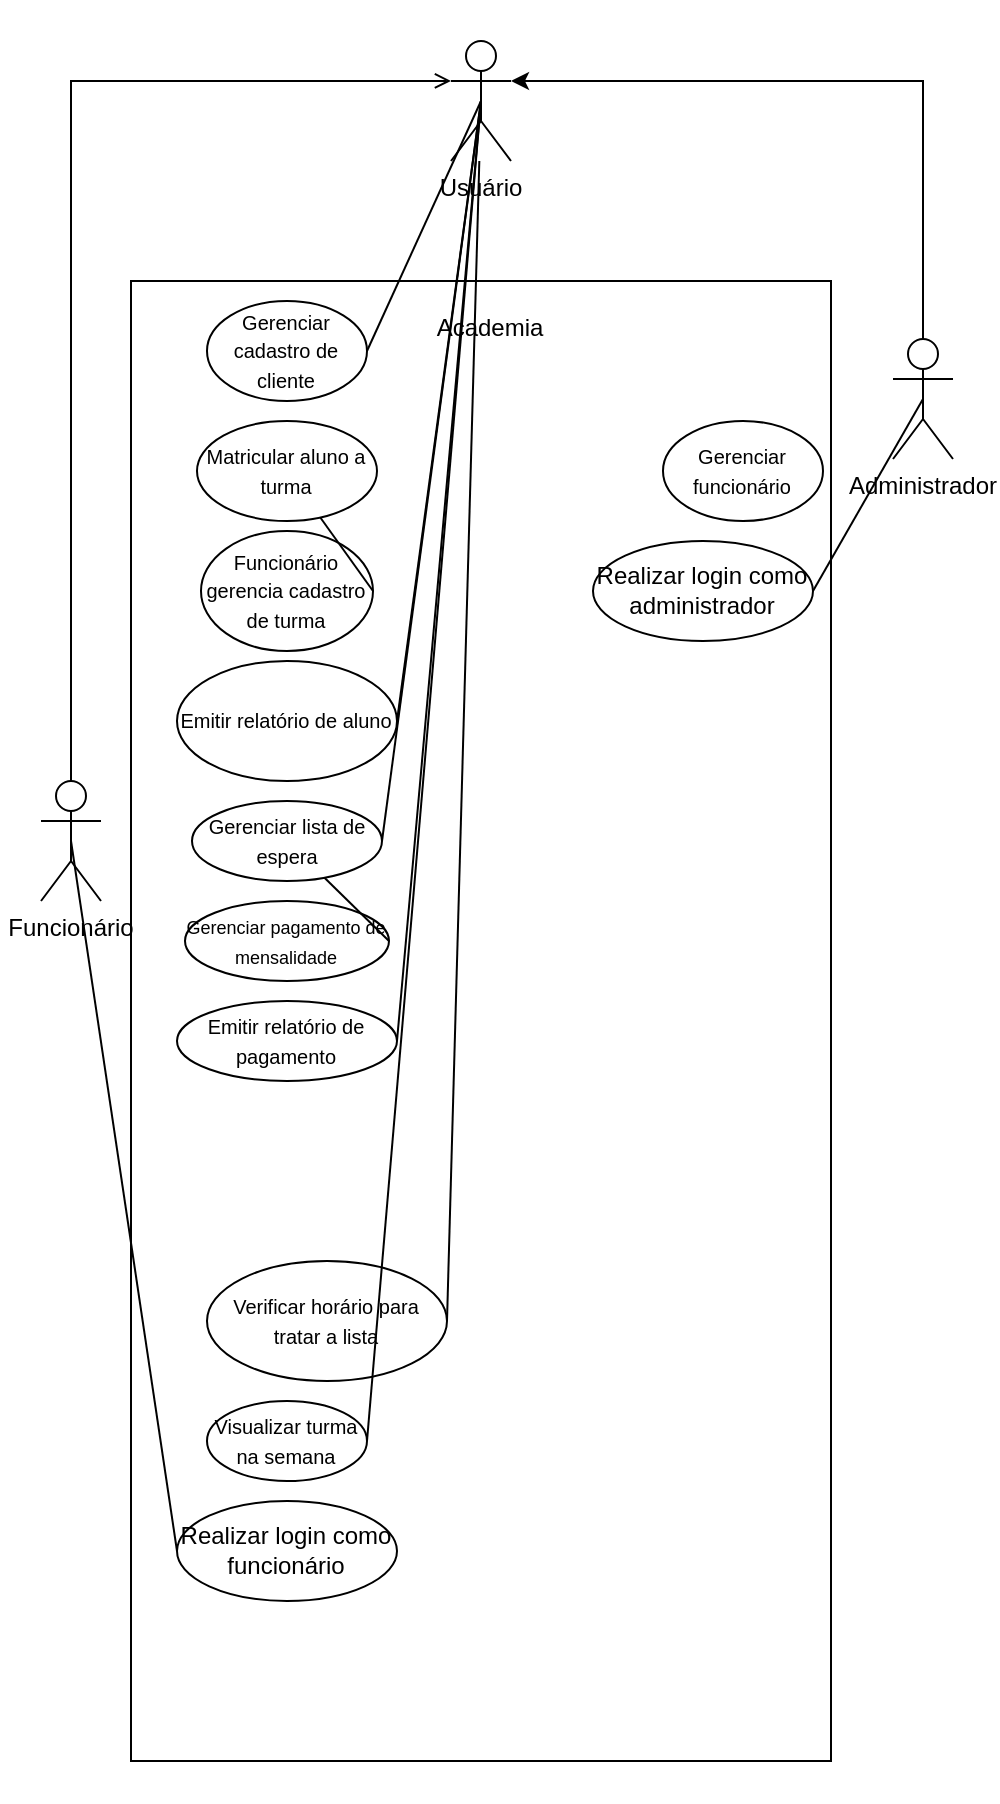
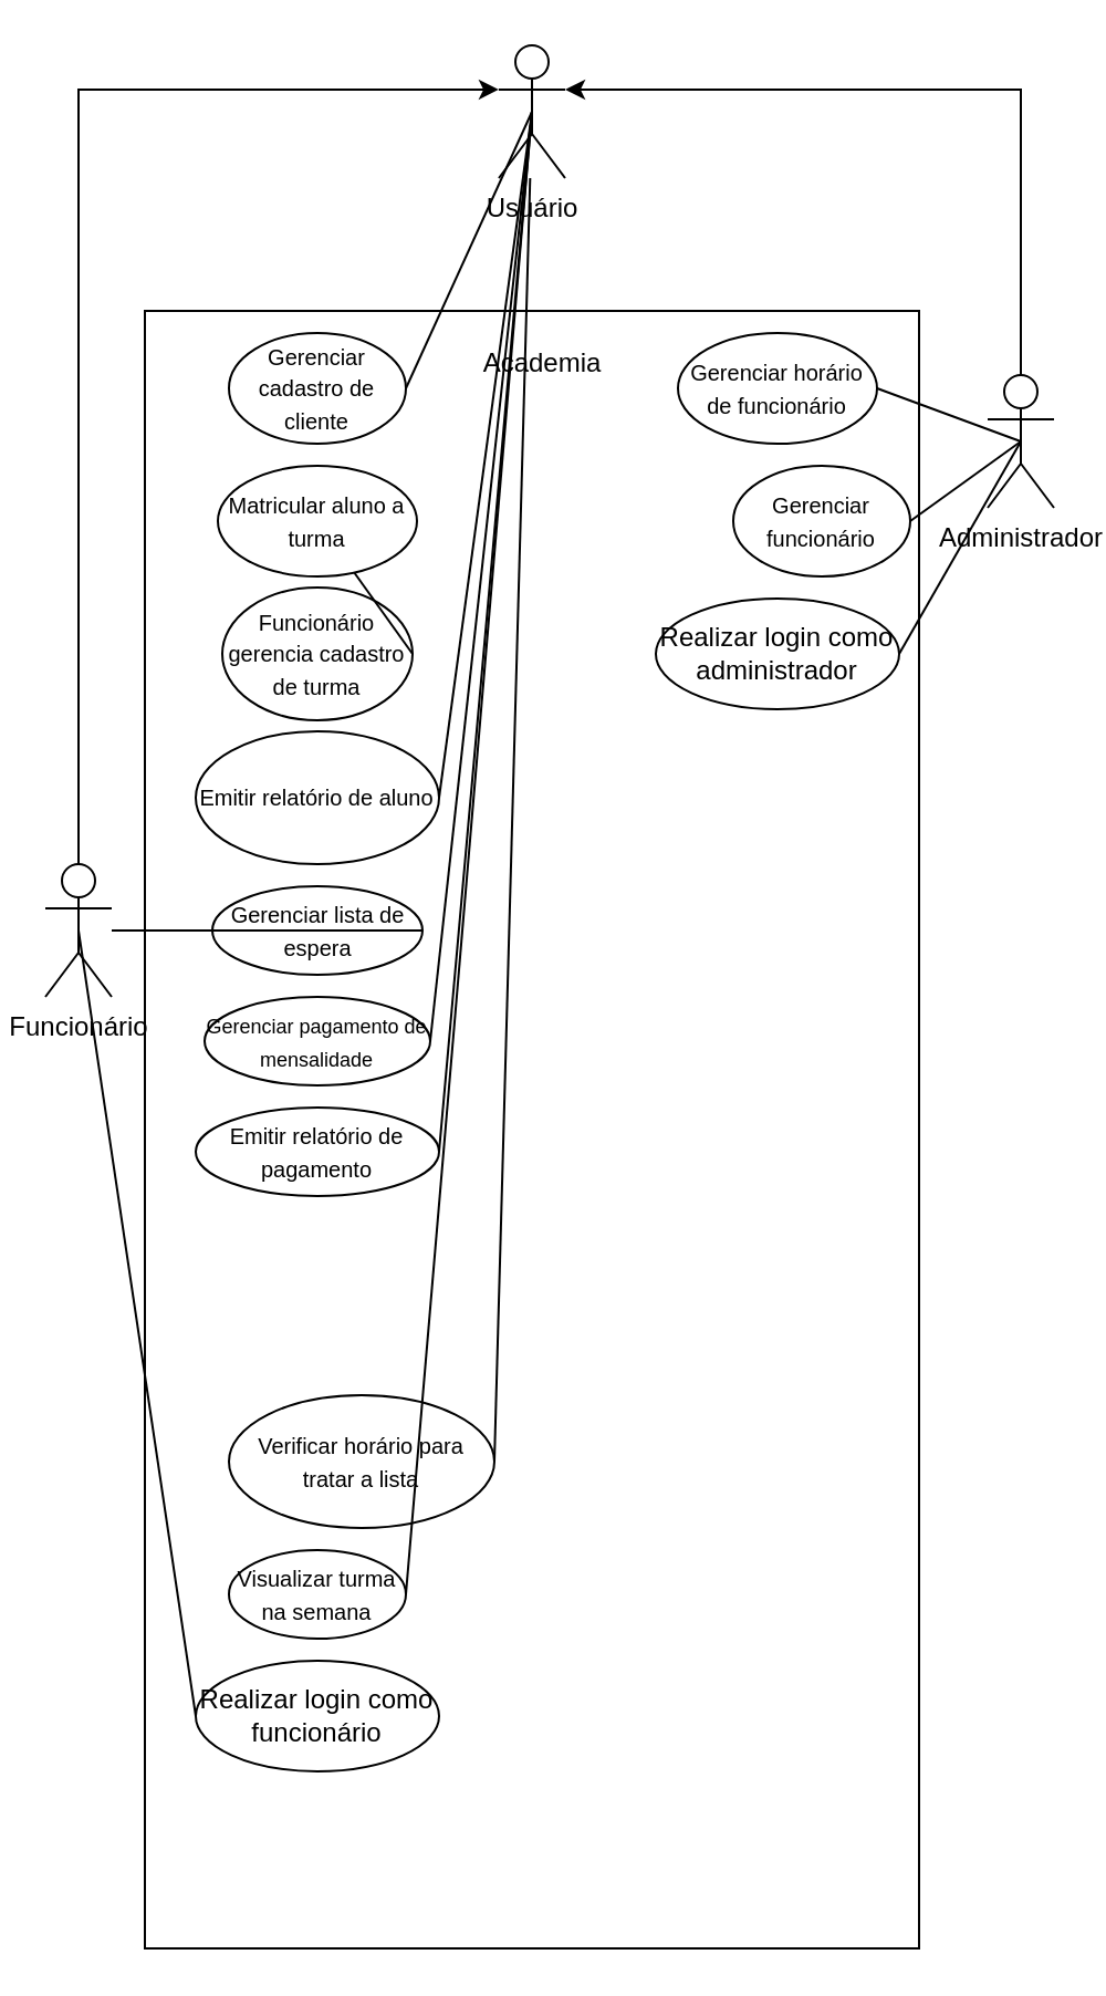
- <mxCell id="22" style="edgeStyle=orthogonalEdgeStyle;rounded=0;orthogonalLoop=1;jettySize=auto;html=1;entryX=0;entryY=0.333;entryDx=0;entryDy=0;entryPerimeter=0;endArrow=open;" edge="1" parent="1" source="5" target="21"><mxGeometry relative="1" as="geometry"><Array as="points"><mxPoint x="35" y="40" /></Array></mxGeometry></mxCell>
+ <mxCell id="22" style="edgeStyle=orthogonalEdgeStyle;rounded=0;orthogonalLoop=1;jettySize=auto;html=1;entryX=0;entryY=0.333;entryDx=0;entryDy=0;entryPerimeter=0;" edge="1" parent="1" source="5" target="21"><mxGeometry relative="1" as="geometry"><Array as="points"><mxPoint x="35" y="40" /></Array></mxGeometry></mxCell>
+ <mxCell id="8" value="&lt;font size=&quot;1&quot;&gt;Gerenciar horário de funcionário&lt;/font&gt;" style="ellipse;whiteSpace=wrap;html=1;" parent="1" vertex="1"><mxGeometry x="306" y="150" width="90" height="50" as="geometry" /></mxCell>
+ <mxCell id="11" value="" style="endArrow=none;html=1;rounded=0;entryX=0.5;entryY=0.5;entryDx=0;entryDy=0;entryPerimeter=0;exitX=1;exitY=0.5;exitDx=0;exitDy=0;" parent="1" source="8" target="4" edge="1"><mxGeometry width="50" height="50" relative="1" as="geometry"><mxPoint x="426" y="250" as="sourcePoint" /><mxPoint x="476" y="200" as="targetPoint" /></mxGeometry></mxCell>
+ <mxCell id="27" value="" style="endArrow=none;html=1;rounded=0;exitX=1;exitY=0.5;exitDx=0;exitDy=0;entryX=0.5;entryY=0.5;entryDx=0;entryDy=0;entryPerimeter=0;" edge="1" parent="1" source="26" target="4"><mxGeometry width="50" height="50" relative="1" as="geometry"><mxPoint x="296" y="340" as="sourcePoint" /><mxPoint x="346" y="290" as="targetPoint" /></mxGeometry></mxCell>
- <mxCell id="15" value="" style="endArrow=none;html=1;rounded=0;entryX=0.5;entryY=0.5;entryDx=0;entryDy=0;entryPerimeter=0;exitX=1;exitY=0.5;exitDx=0;exitDy=0;" parent="1" source="12" target="21" edge="1"><mxGeometry width="50" height="50" relative="1" as="geometry"><mxPoint x="516" y="450" as="sourcePoint" /><mxPoint x="566" y="400" as="targetPoint" /></mxGeometry></mxCell>
+ <mxCell id="15" value="" style="endArrow=none;html=1;rounded=0;exitX=1;exitY=0.5;exitDx=0;exitDy=0;" parent="1" source="12" target="5" edge="1"><mxGeometry width="50" height="50" relative="1" as="geometry"><mxPoint x="516" y="450" as="sourcePoint" /><mxPoint x="566" y="400" as="targetPoint" /></mxGeometry></mxCell>
- <mxCell id="16" value="" style="endArrow=none;html=1;rounded=0;exitX=1;exitY=0.5;exitDx=0;exitDy=0;" parent="1" source="13" target="12" edge="1"><mxGeometry width="50" height="50" relative="1" as="geometry"><mxPoint x="506" y="490" as="sourcePoint" /><mxPoint x="556" y="440" as="targetPoint" /></mxGeometry></mxCell>
+ <mxCell id="16" value="" style="endArrow=none;html=1;rounded=0;entryX=0.5;entryY=0.5;entryDx=0;entryDy=0;entryPerimeter=0;exitX=1;exitY=0.5;exitDx=0;exitDy=0;" parent="1" source="13" target="21" edge="1"><mxGeometry width="50" height="50" relative="1" as="geometry"><mxPoint x="506" y="490" as="sourcePoint" /><mxPoint x="556" y="440" as="targetPoint" /></mxGeometry></mxCell>
